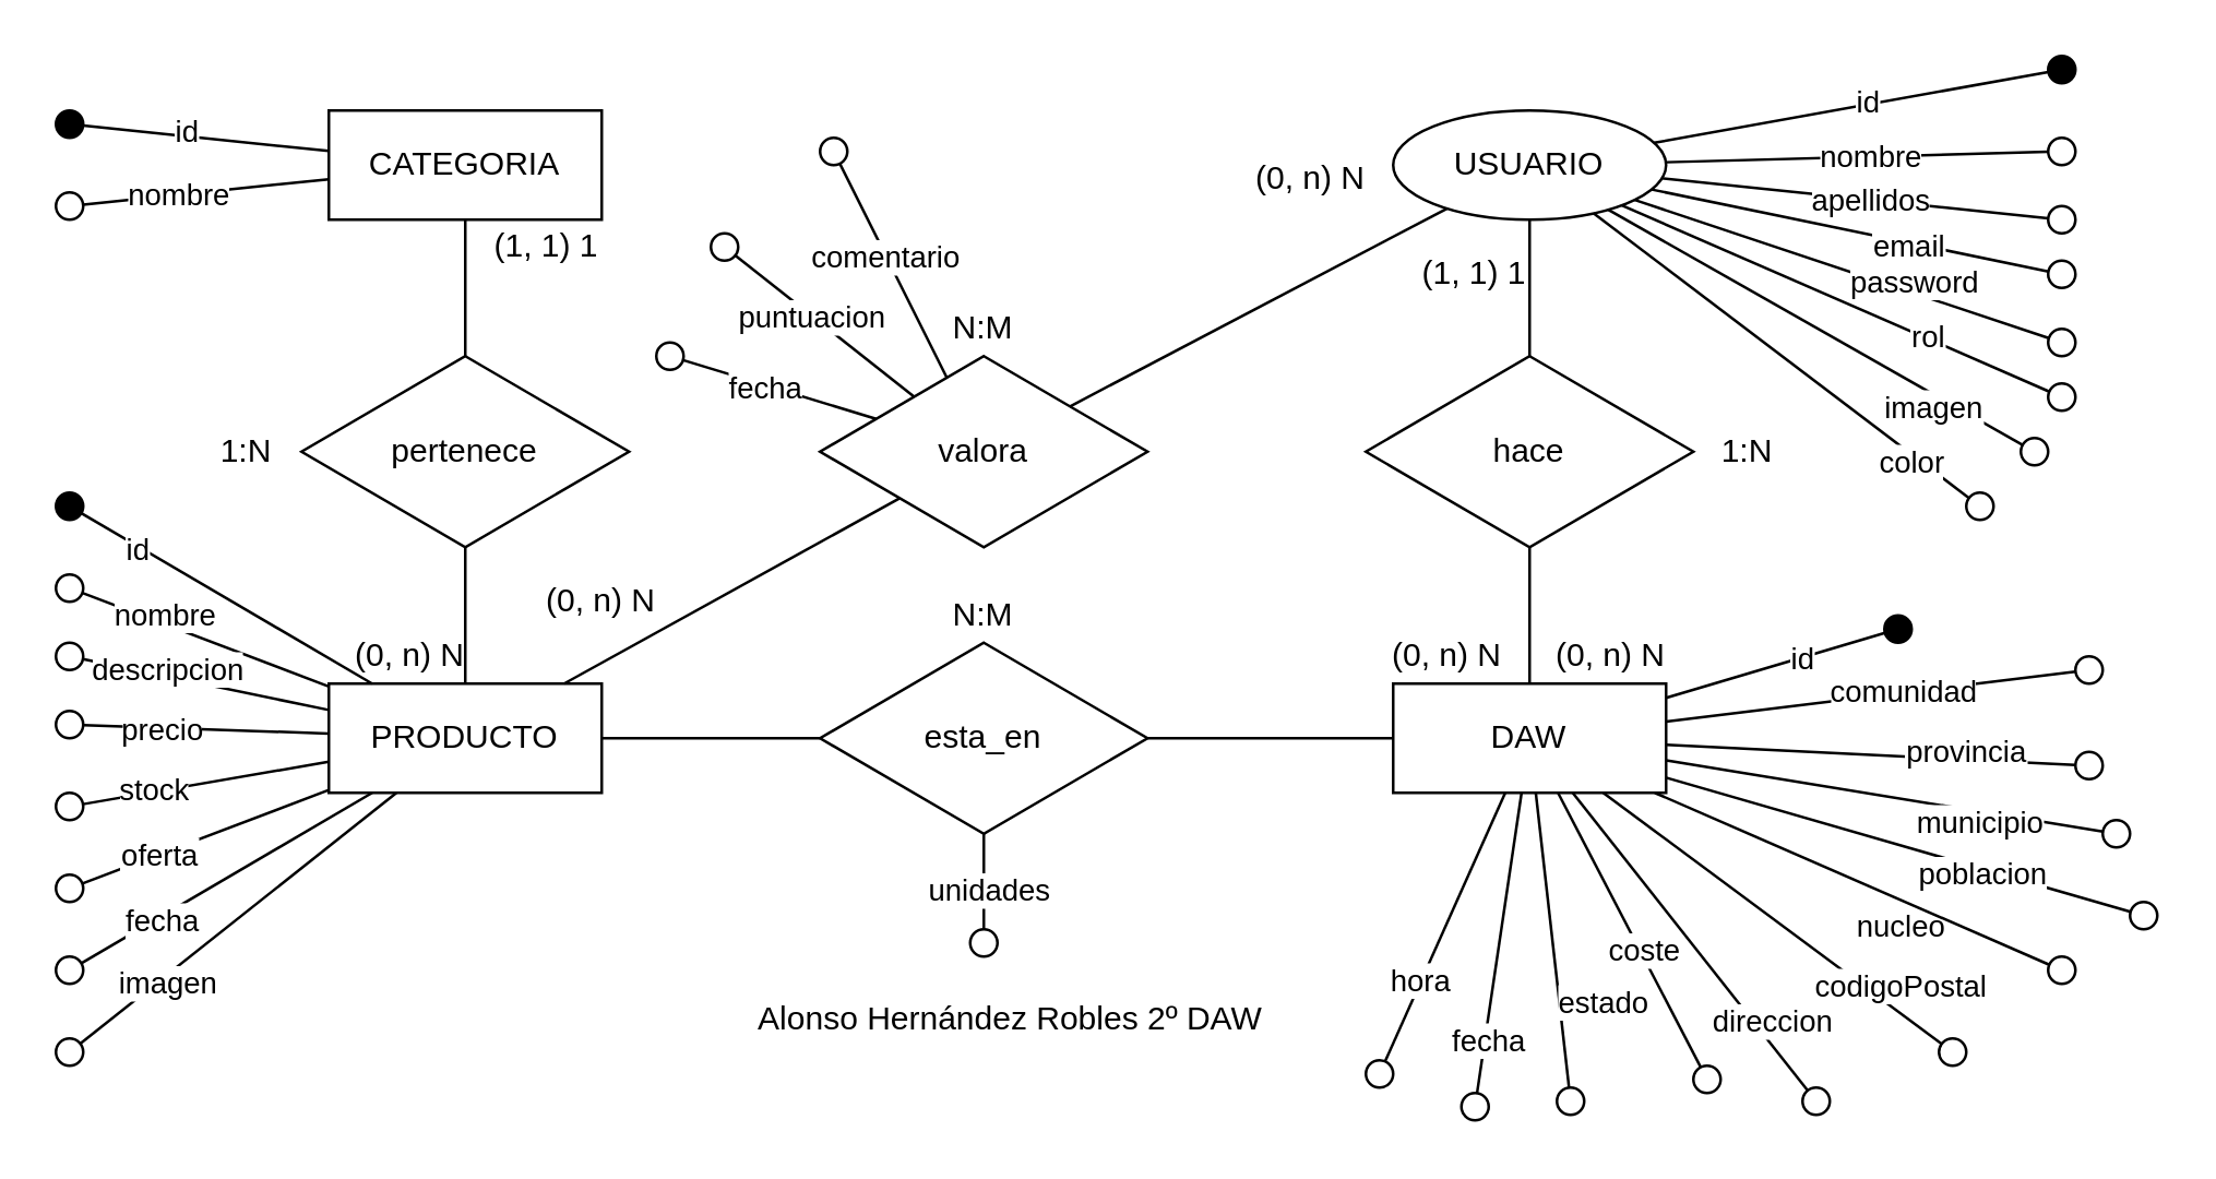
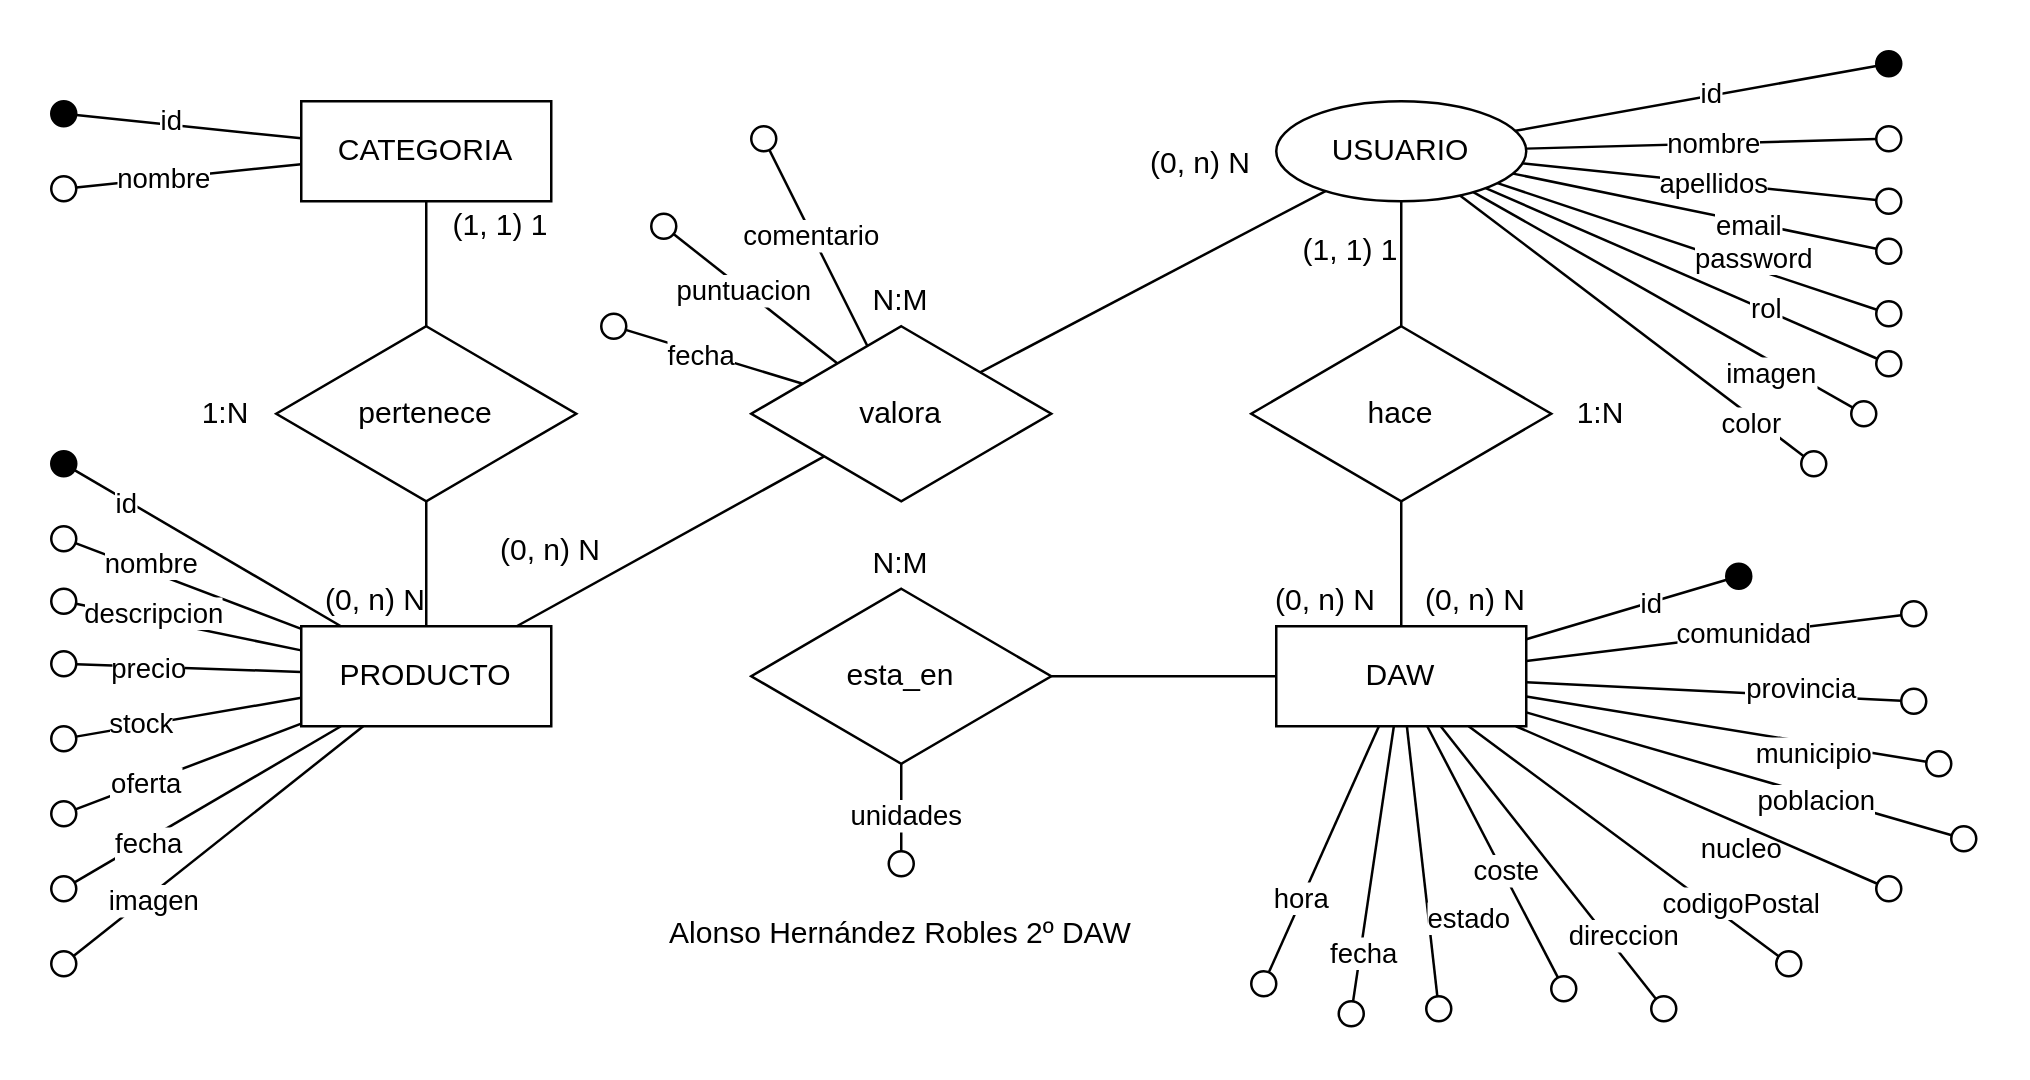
- <mxCell id="70" value="" style="endArrow=none;html=1;rounded=0;" parent="1" source="69" target="9" edge="1"><mxGeometry width="50" height="50" relative="1" as="geometry"><mxPoint x="300" y="220" as="sourcePoint" /><mxPoint x="300" y="170" as="targetPoint" /></mxGeometry></mxCell>
- <mxCell id="113" value="Alonso Hernández Robles 2º DAW" style="text;html=1;align=center;verticalAlign=middle;whiteSpace=wrap;rounded=0;" parent="1" vertex="1"><mxGeometry x="250" y="358" width="240" height="30" as="geometry" /></mxCell>
+ <mxCell id="113" value="Alonso Hernández Robles 2º DAW" style="text;html=1;align=center;verticalAlign=middle;whiteSpace=wrap;rounded=0;" parent="1" vertex="1"><mxGeometry x="240" y="358" width="240" height="30" as="geometry" /></mxCell>
